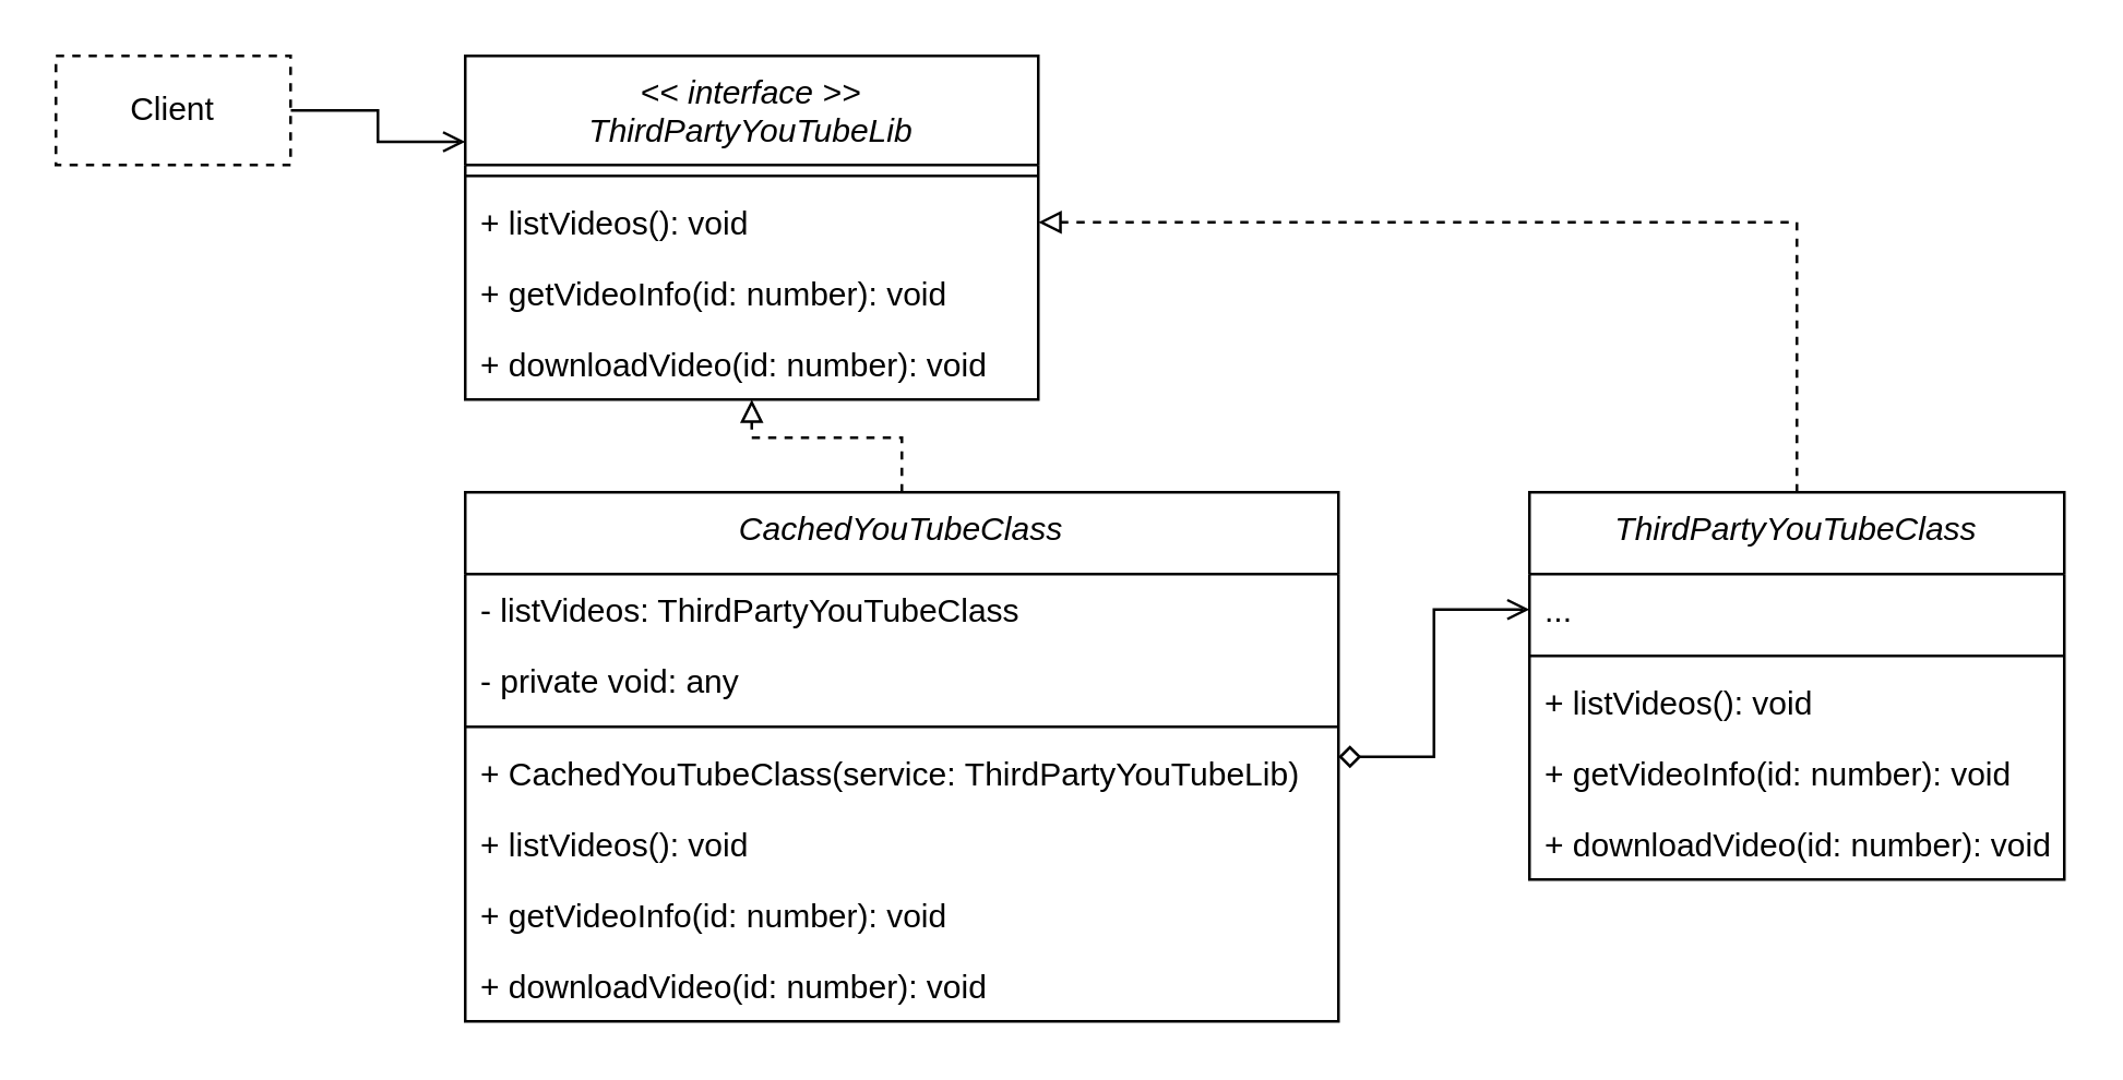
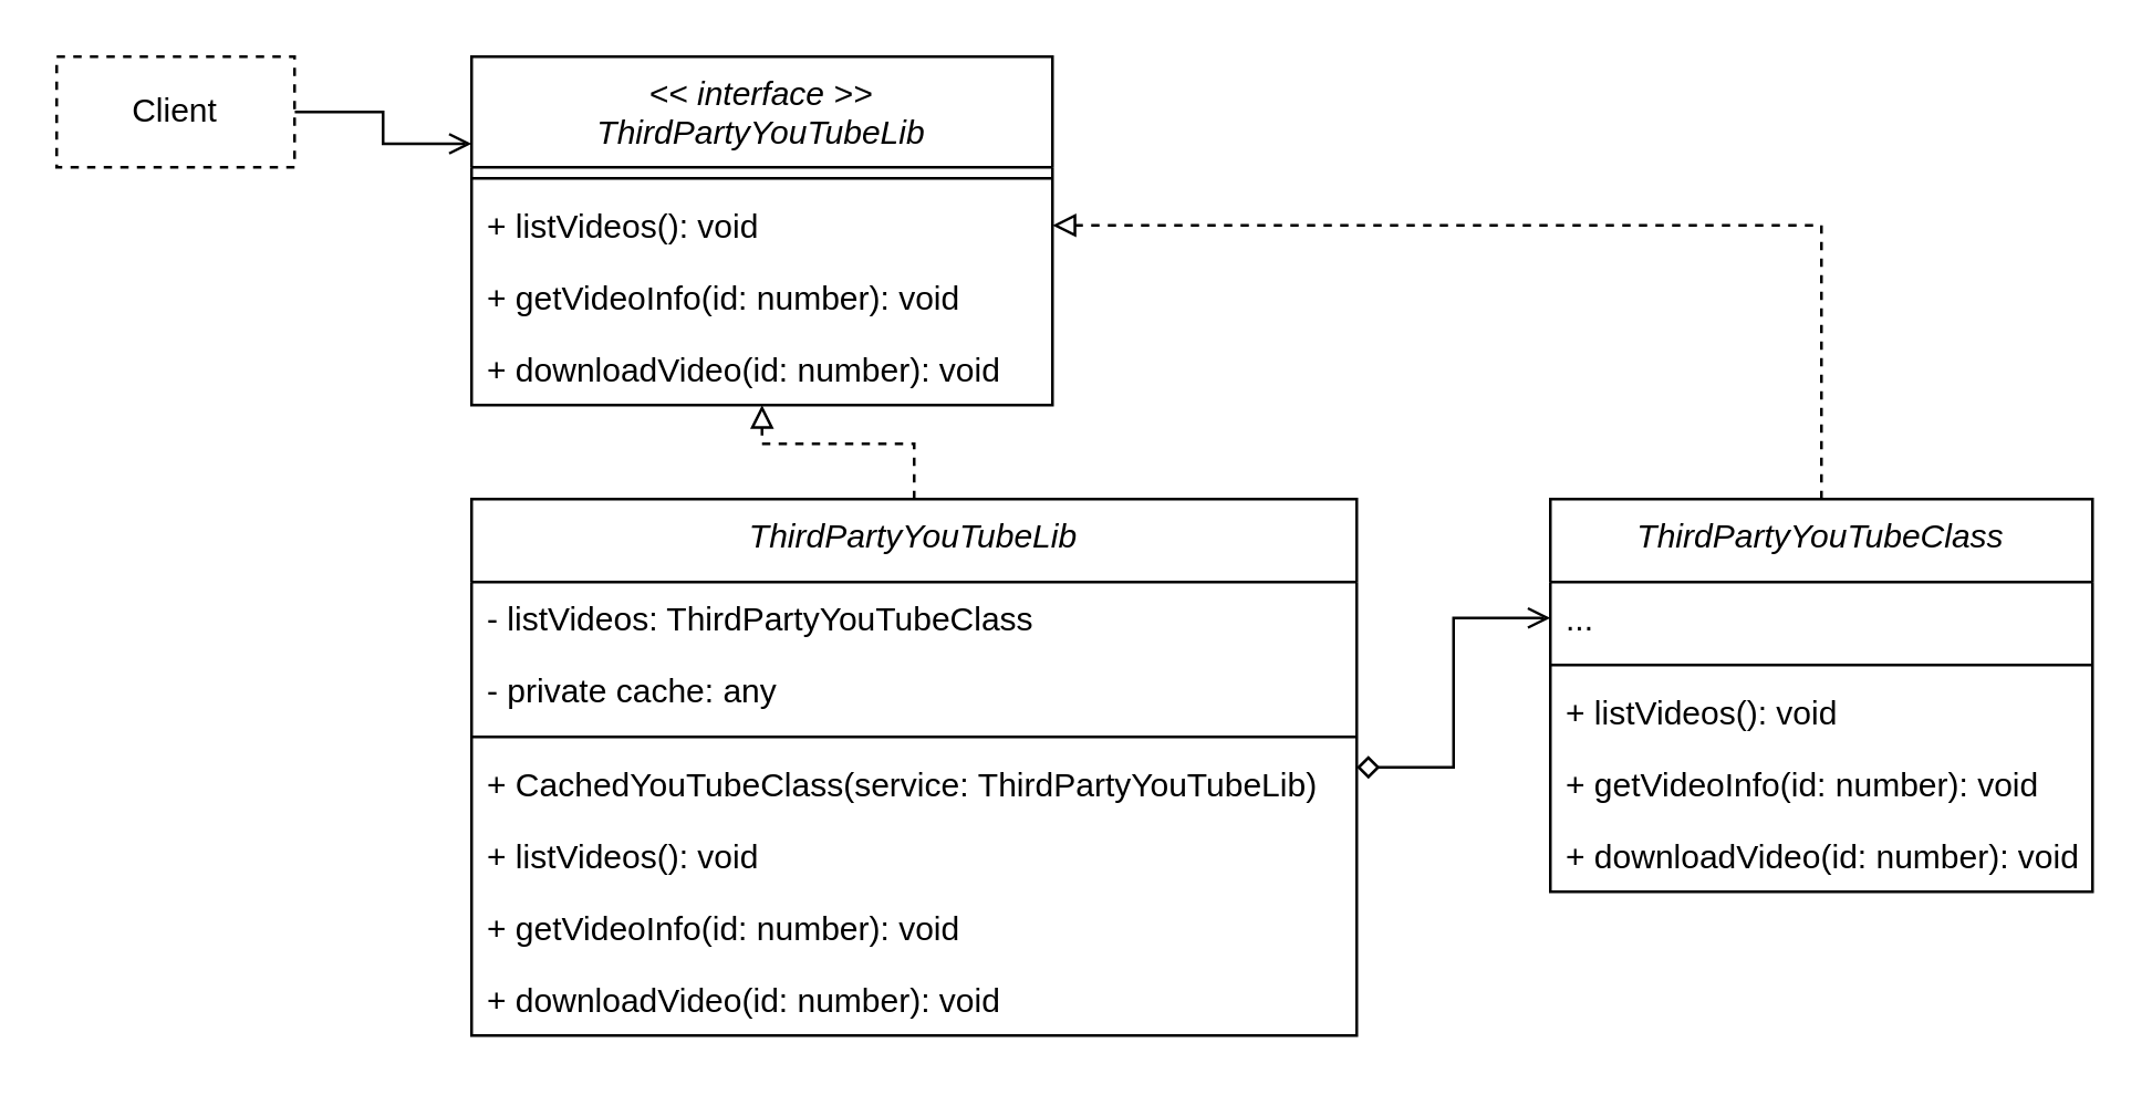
- <mxCell id="9" value="CachedYouTubeClass" style="swimlane;fontStyle=2;align=center;verticalAlign=top;childLayout=stackLayout;horizontal=1;startSize=30;horizontalStack=0;resizeParent=1;resizeLast=0;collapsible=1;marginBottom=0;rounded=0;shadow=0;strokeWidth=1;swimlaneLine=1;" parent="1" vertex="1"><mxGeometry x="170" y="180" width="320" height="194" as="geometry"><mxRectangle x="230" y="140" width="160" height="26" as="alternateBounds" /></mxGeometry></mxCell>
+ <mxCell id="9" value="ThirdPartyYouTubeLib" style="swimlane;fontStyle=2;align=center;verticalAlign=top;childLayout=stackLayout;horizontal=1;startSize=30;horizontalStack=0;resizeParent=1;resizeLast=0;collapsible=1;marginBottom=0;rounded=0;shadow=0;strokeWidth=1;swimlaneLine=1;" parent="1" vertex="1"><mxGeometry x="170" y="180" width="320" height="194" as="geometry"><mxRectangle x="230" y="140" width="160" height="26" as="alternateBounds" /></mxGeometry></mxCell>
- <mxCell id="11" value="- private void: any" style="text;align=left;verticalAlign=top;spacingLeft=4;spacingRight=4;overflow=hidden;rotatable=0;points=[[0,0.5],[1,0.5]];portConstraint=eastwest;" vertex="1" parent="9"><mxGeometry y="56" width="320" height="26" as="geometry" /></mxCell>
+ <mxCell id="11" value="- private cache: any" style="text;align=left;verticalAlign=top;spacingLeft=4;spacingRight=4;overflow=hidden;rotatable=0;points=[[0,0.5],[1,0.5]];portConstraint=eastwest;" vertex="1" parent="9"><mxGeometry y="56" width="320" height="26" as="geometry" /></mxCell>
